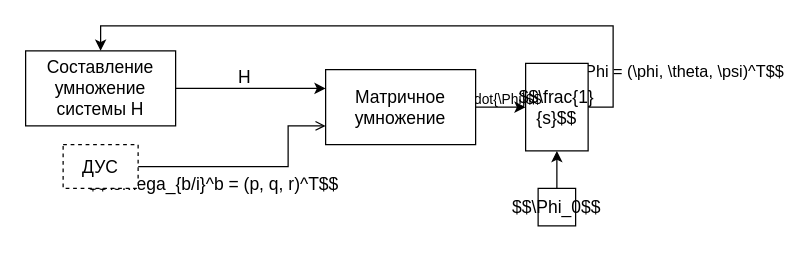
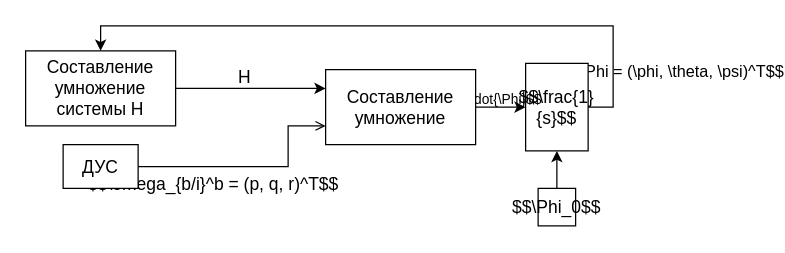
- <mxCell id="15" value="Матричное умножение" style="rounded=0;whiteSpace=wrap;html=1;fontSize=14;" parent="1" vertex="1"><mxGeometry x="260" y="55" width="120" height="60" as="geometry" /></mxCell>
+ <mxCell id="15" value="Составление умножение" style="rounded=0;whiteSpace=wrap;html=1;fontSize=14;" parent="1" vertex="1"><mxGeometry x="260" y="55" width="120" height="60" as="geometry" /></mxCell>
- <mxCell id="4" value="ДУС" style="rounded=0;whiteSpace=wrap;html=1;fontSize=14;dashed=1;" parent="1" vertex="1"><mxGeometry x="50" y="115" width="60" height="35" as="geometry" /></mxCell>
+ <mxCell id="4" value="ДУС" style="rounded=0;whiteSpace=wrap;html=1;fontSize=14;" parent="1" vertex="1"><mxGeometry x="50" y="115" width="60" height="35" as="geometry" /></mxCell>
